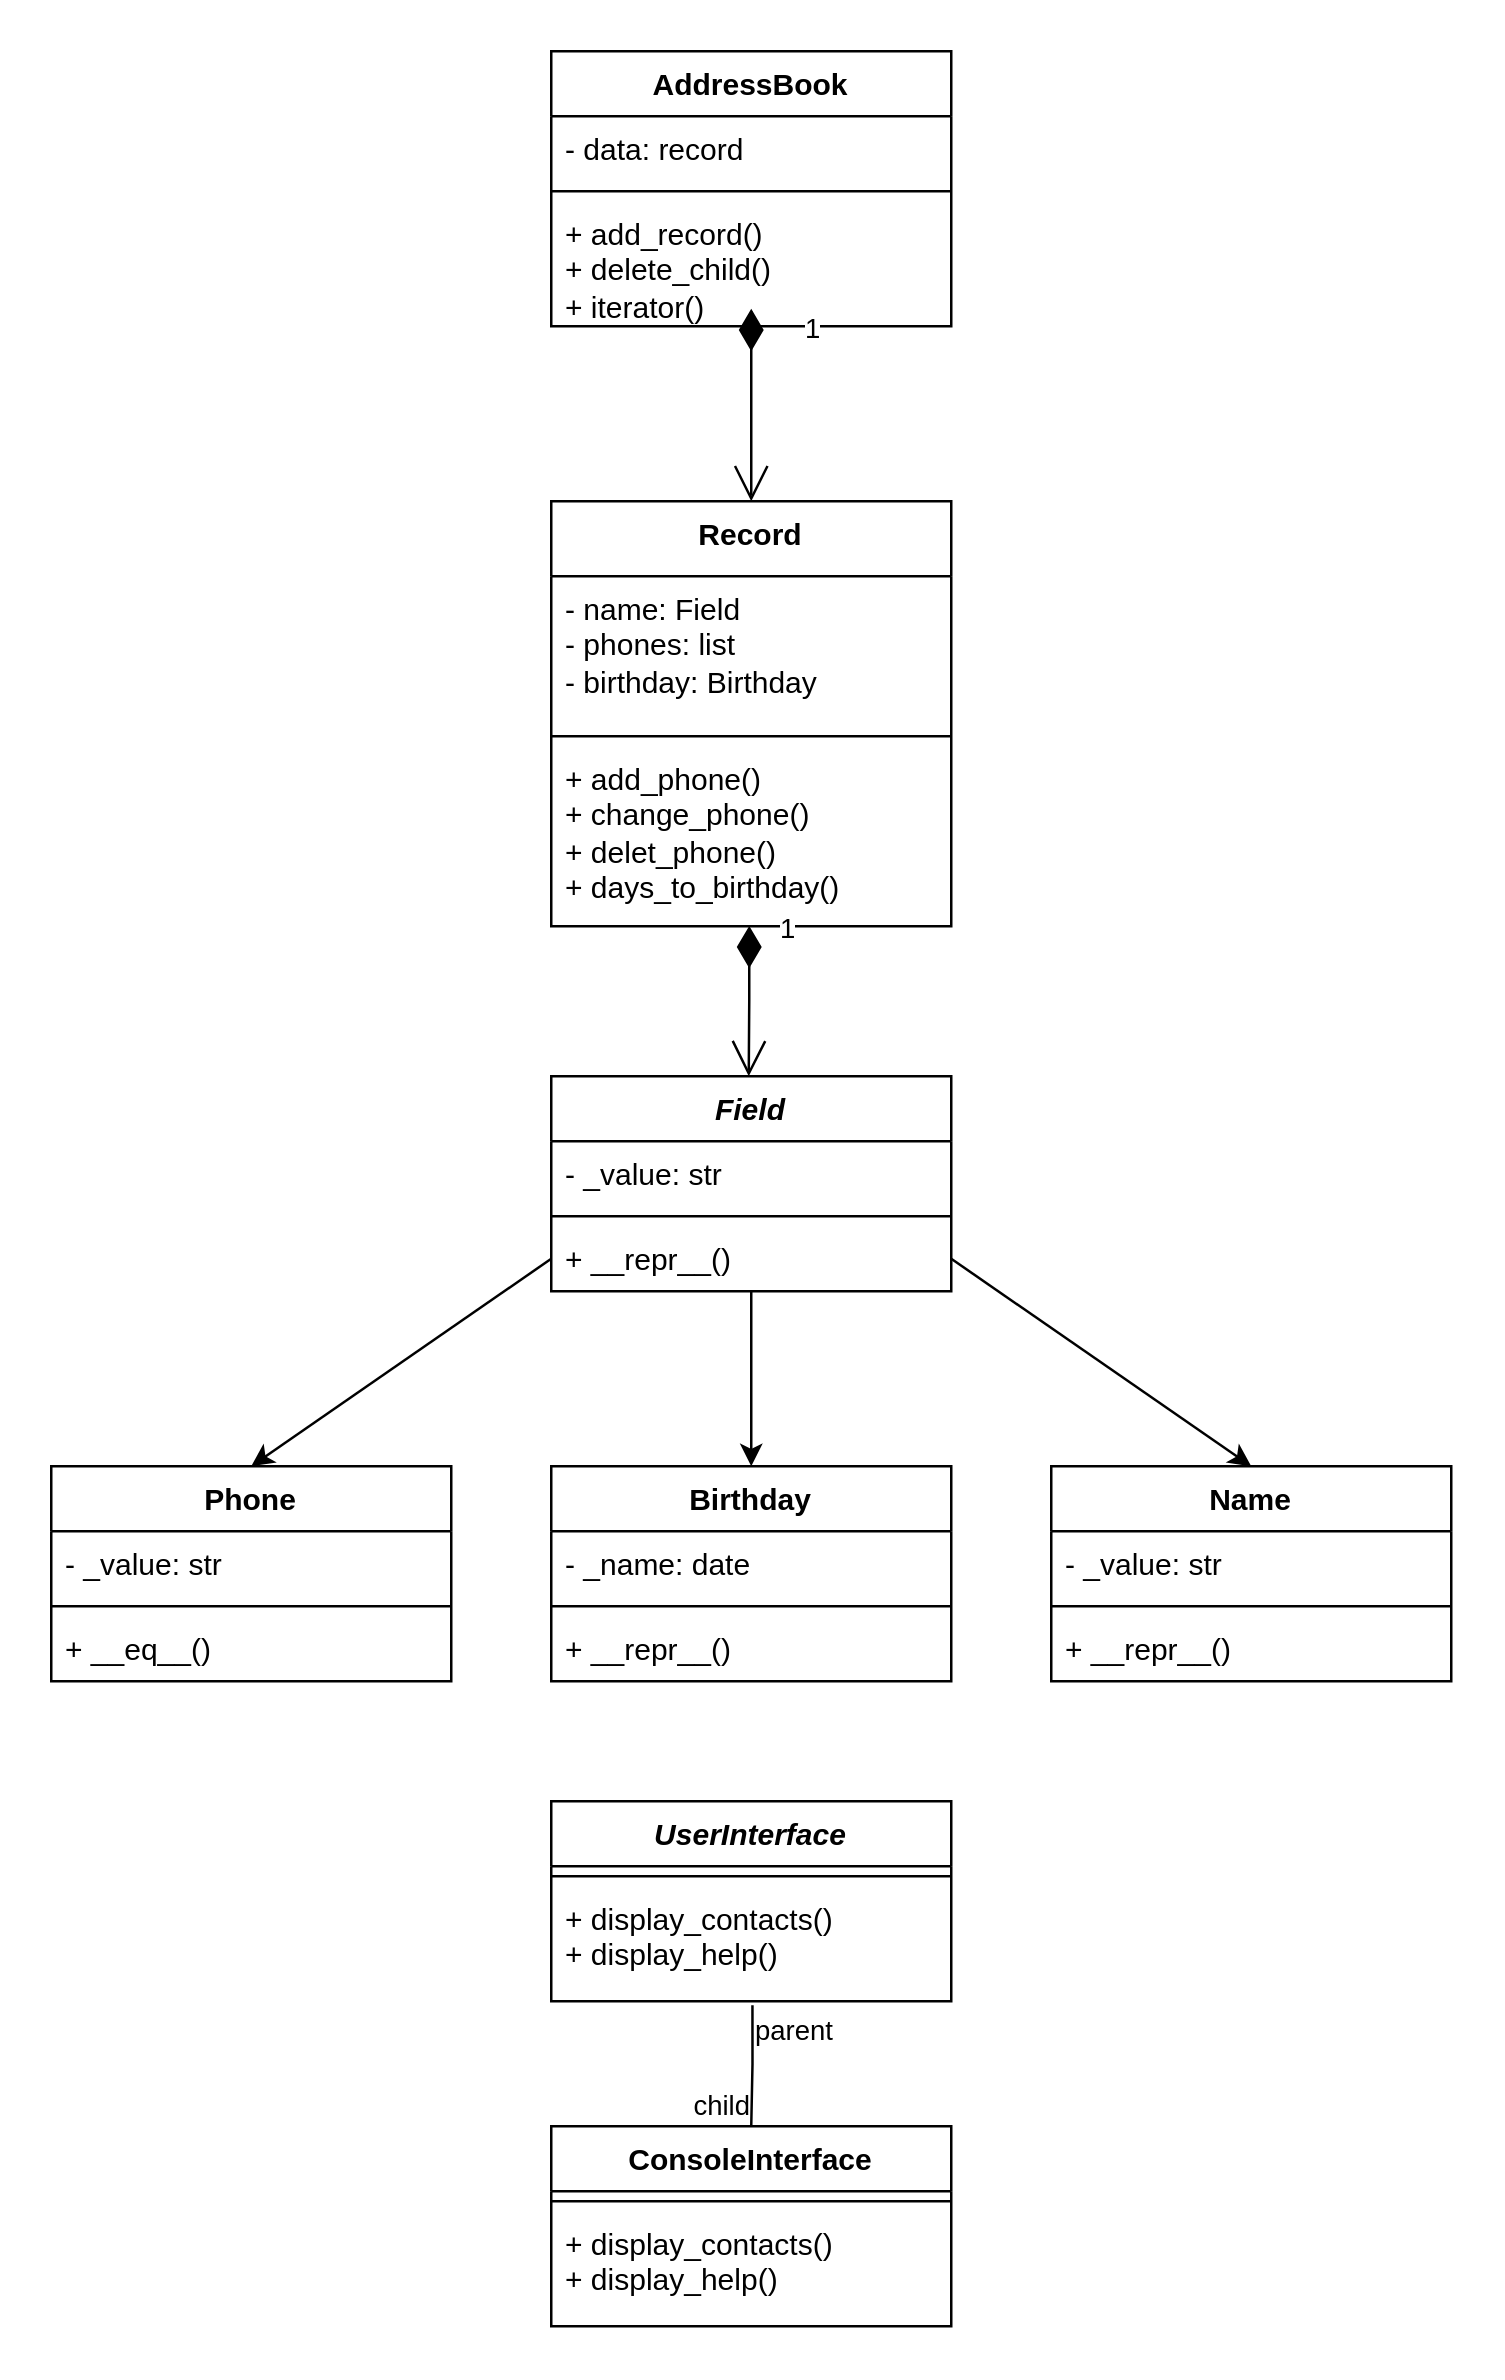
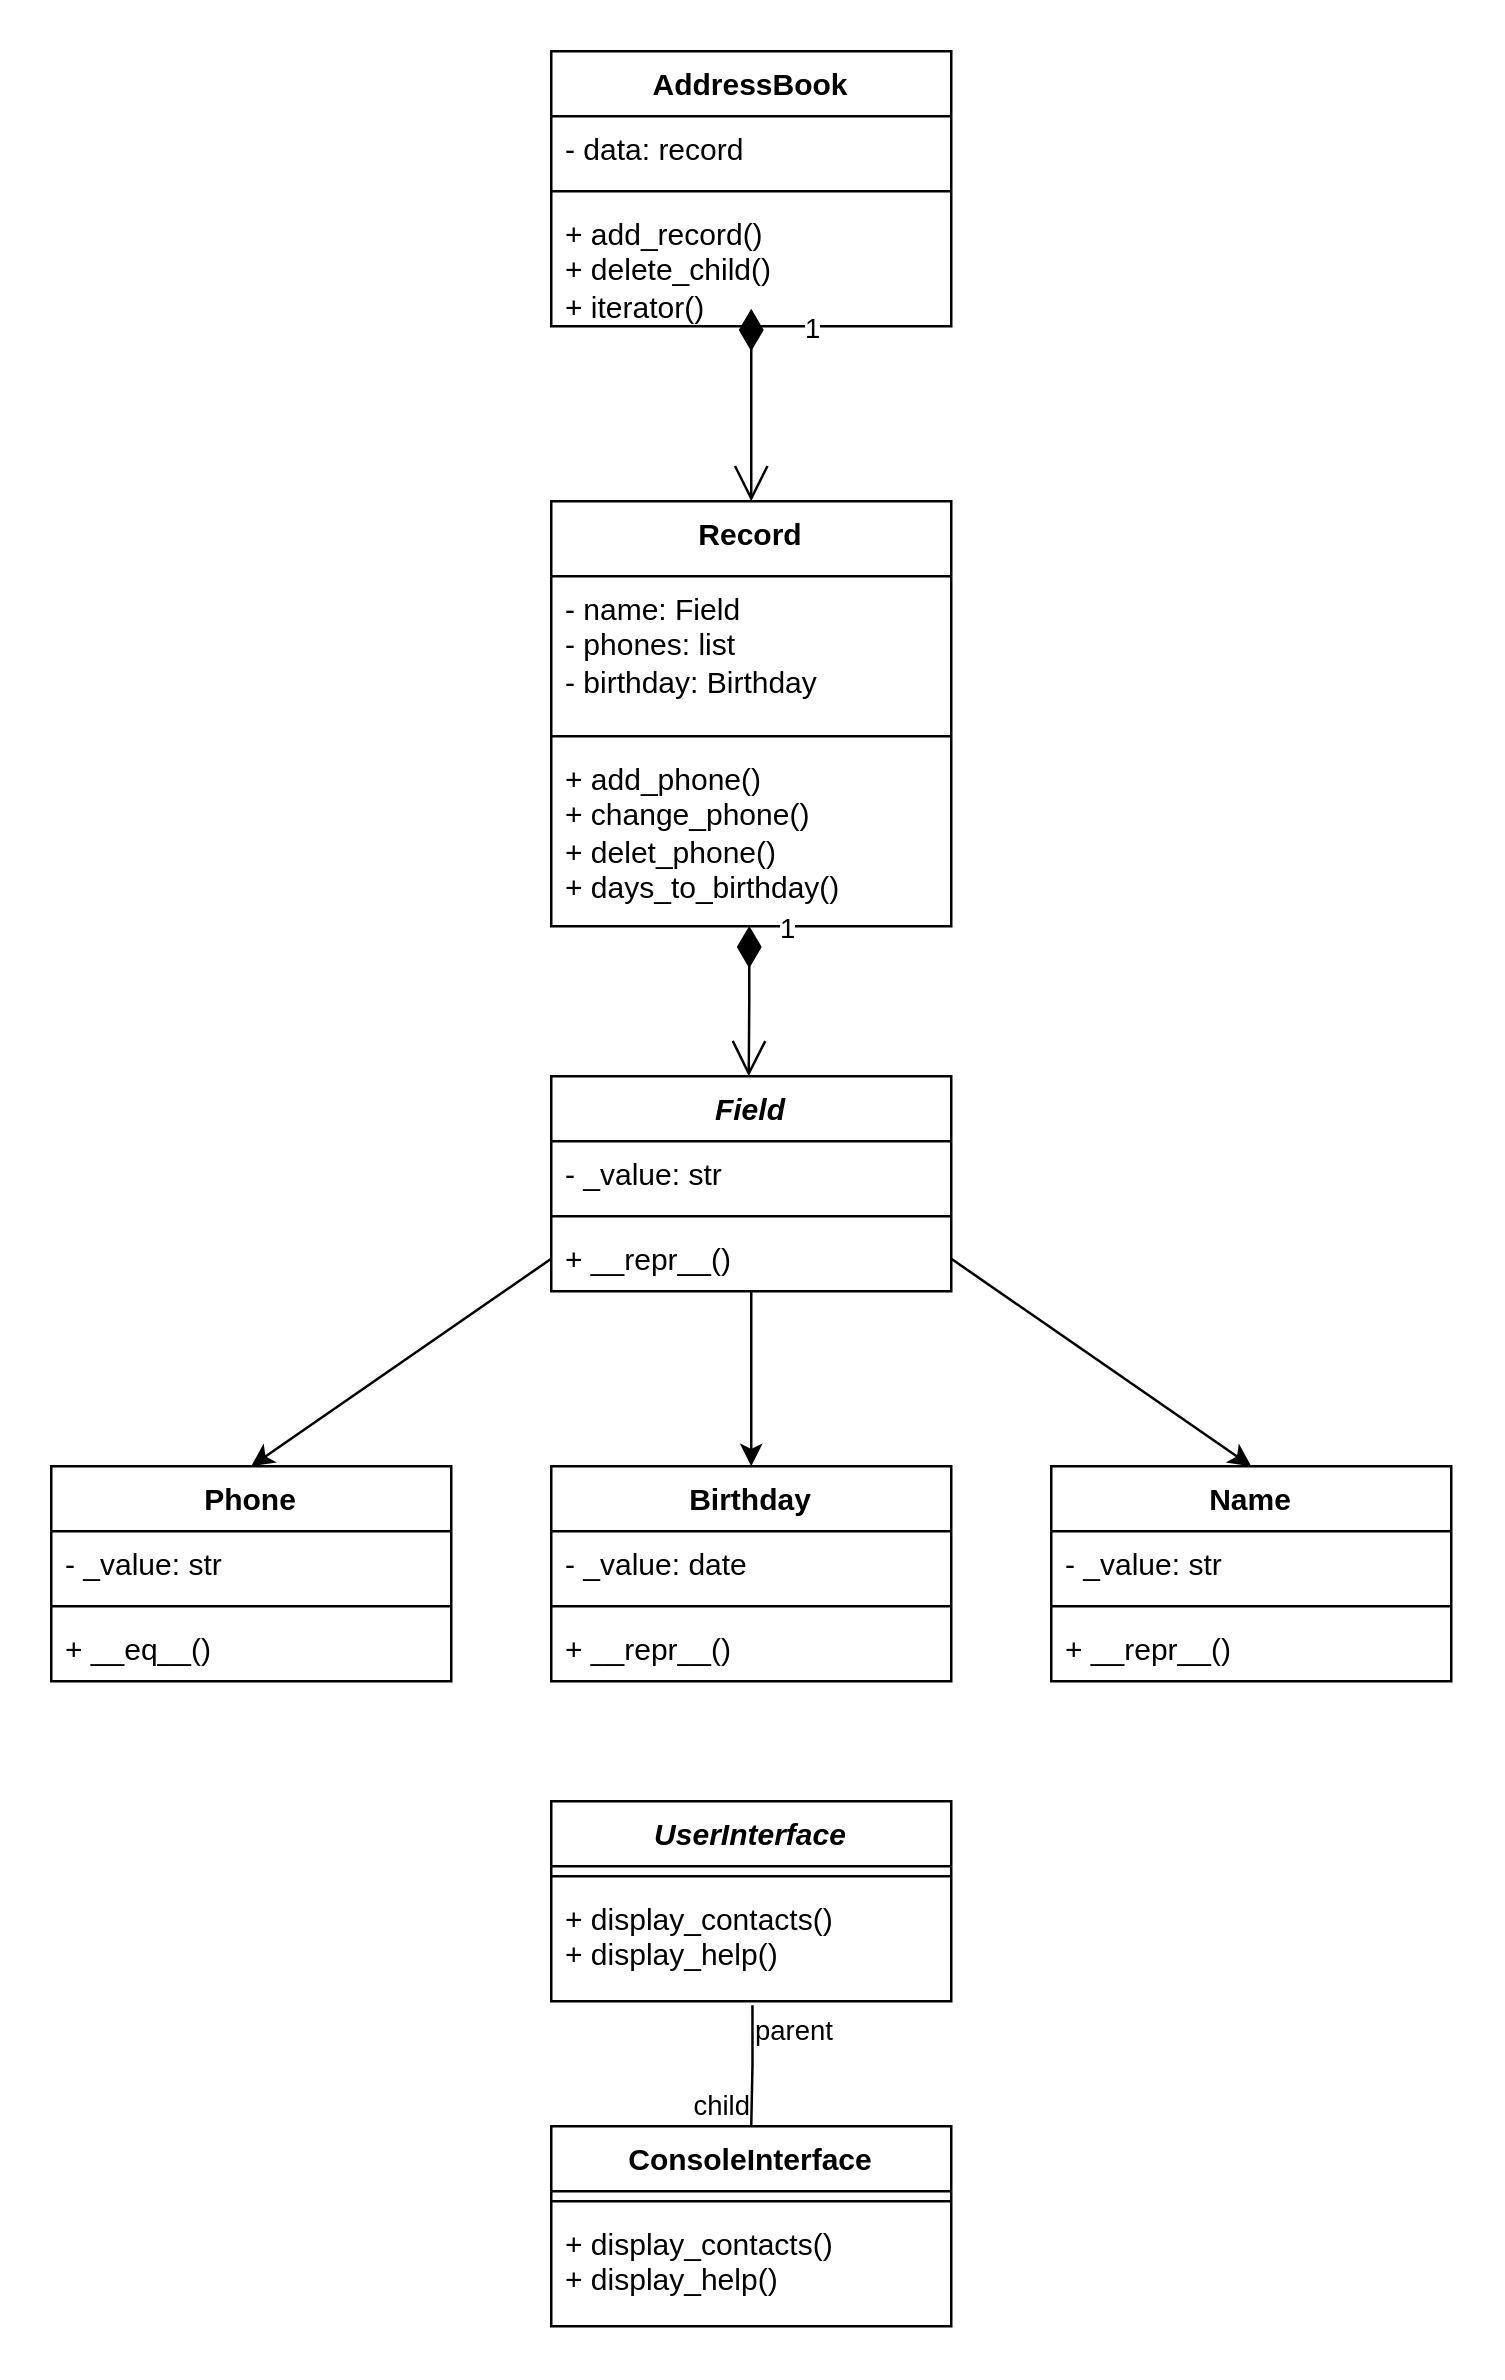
- <mxCell id="11" value="- _name: date" style="text;strokeColor=none;fillColor=none;align=left;verticalAlign=top;spacingLeft=4;spacingRight=4;overflow=hidden;rotatable=0;points=[[0,0.5],[1,0.5]];portConstraint=eastwest;whiteSpace=wrap;html=1;" vertex="1" parent="10"><mxGeometry y="26" width="160" height="26" as="geometry" /></mxCell>
+ <mxCell id="11" value="- _value: date" style="text;strokeColor=none;fillColor=none;align=left;verticalAlign=top;spacingLeft=4;spacingRight=4;overflow=hidden;rotatable=0;points=[[0,0.5],[1,0.5]];portConstraint=eastwest;whiteSpace=wrap;html=1;" vertex="1" parent="10"><mxGeometry y="26" width="160" height="26" as="geometry" /></mxCell>
